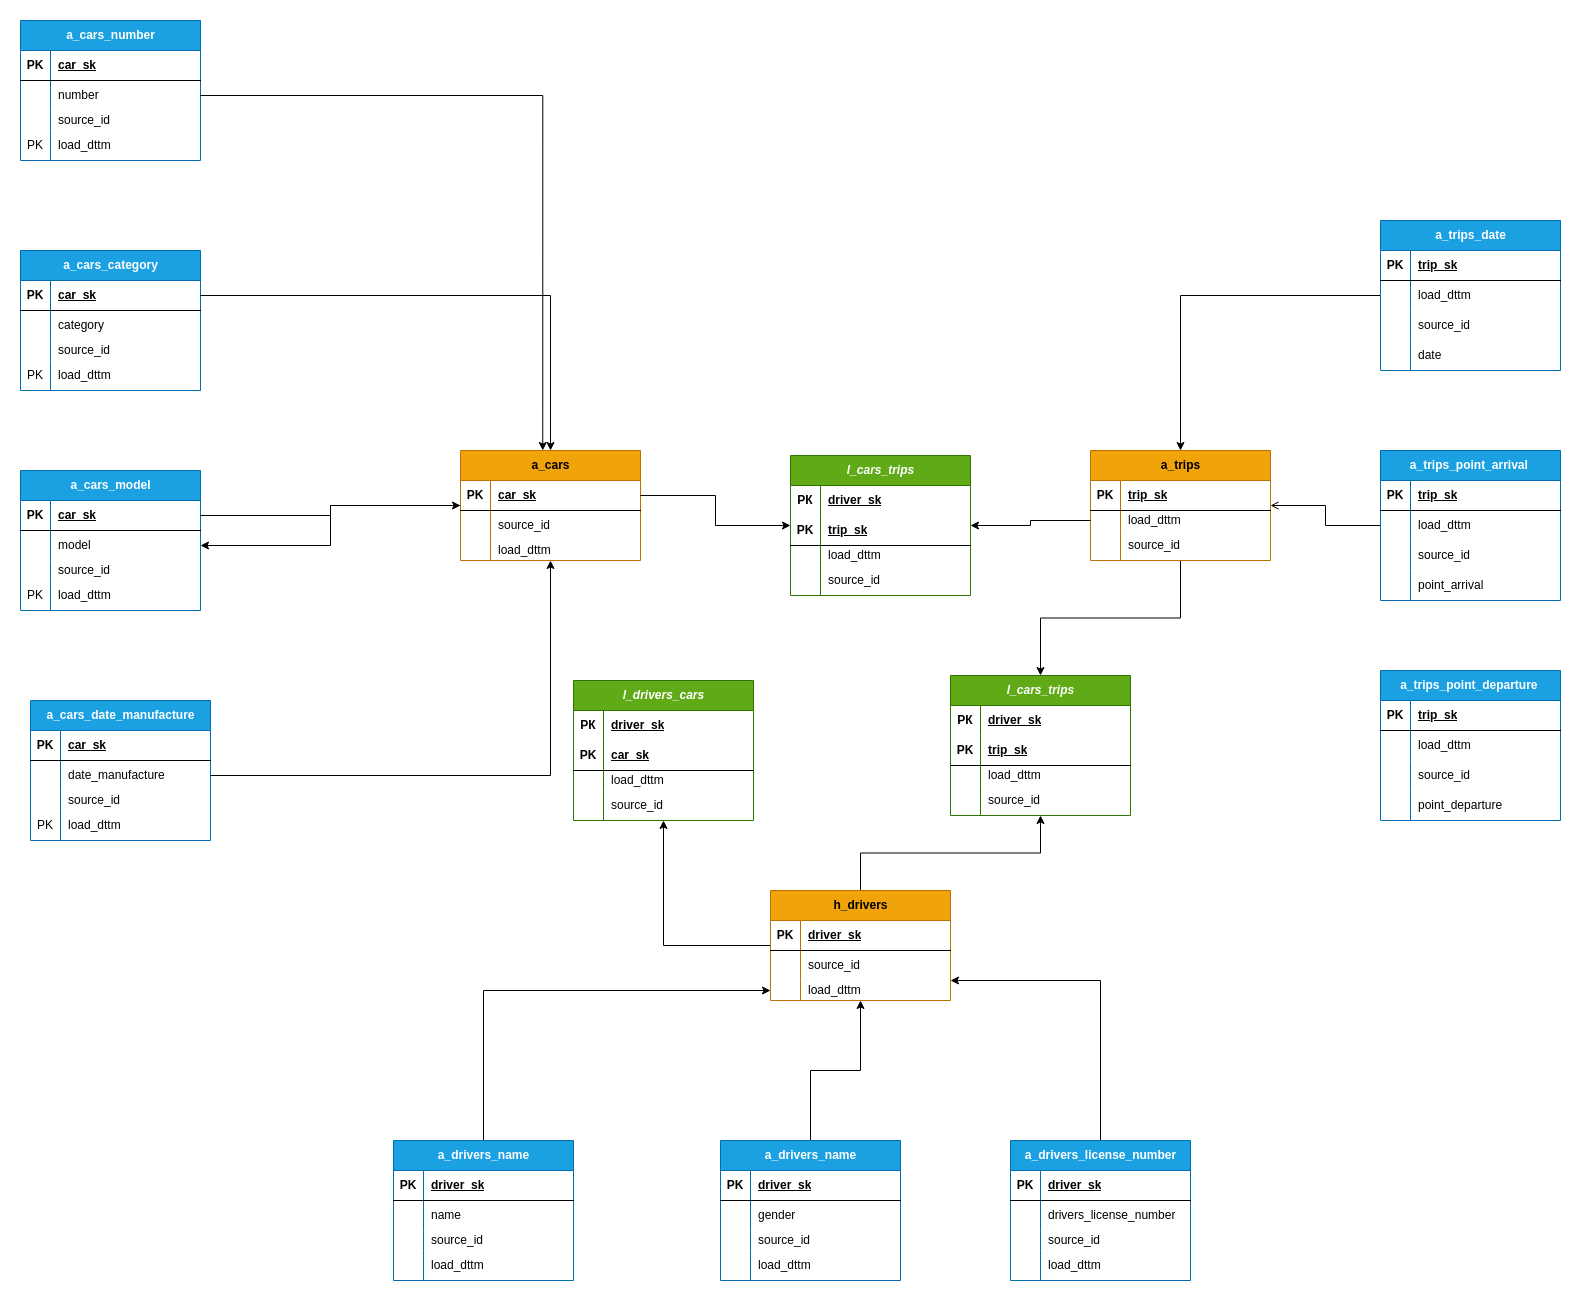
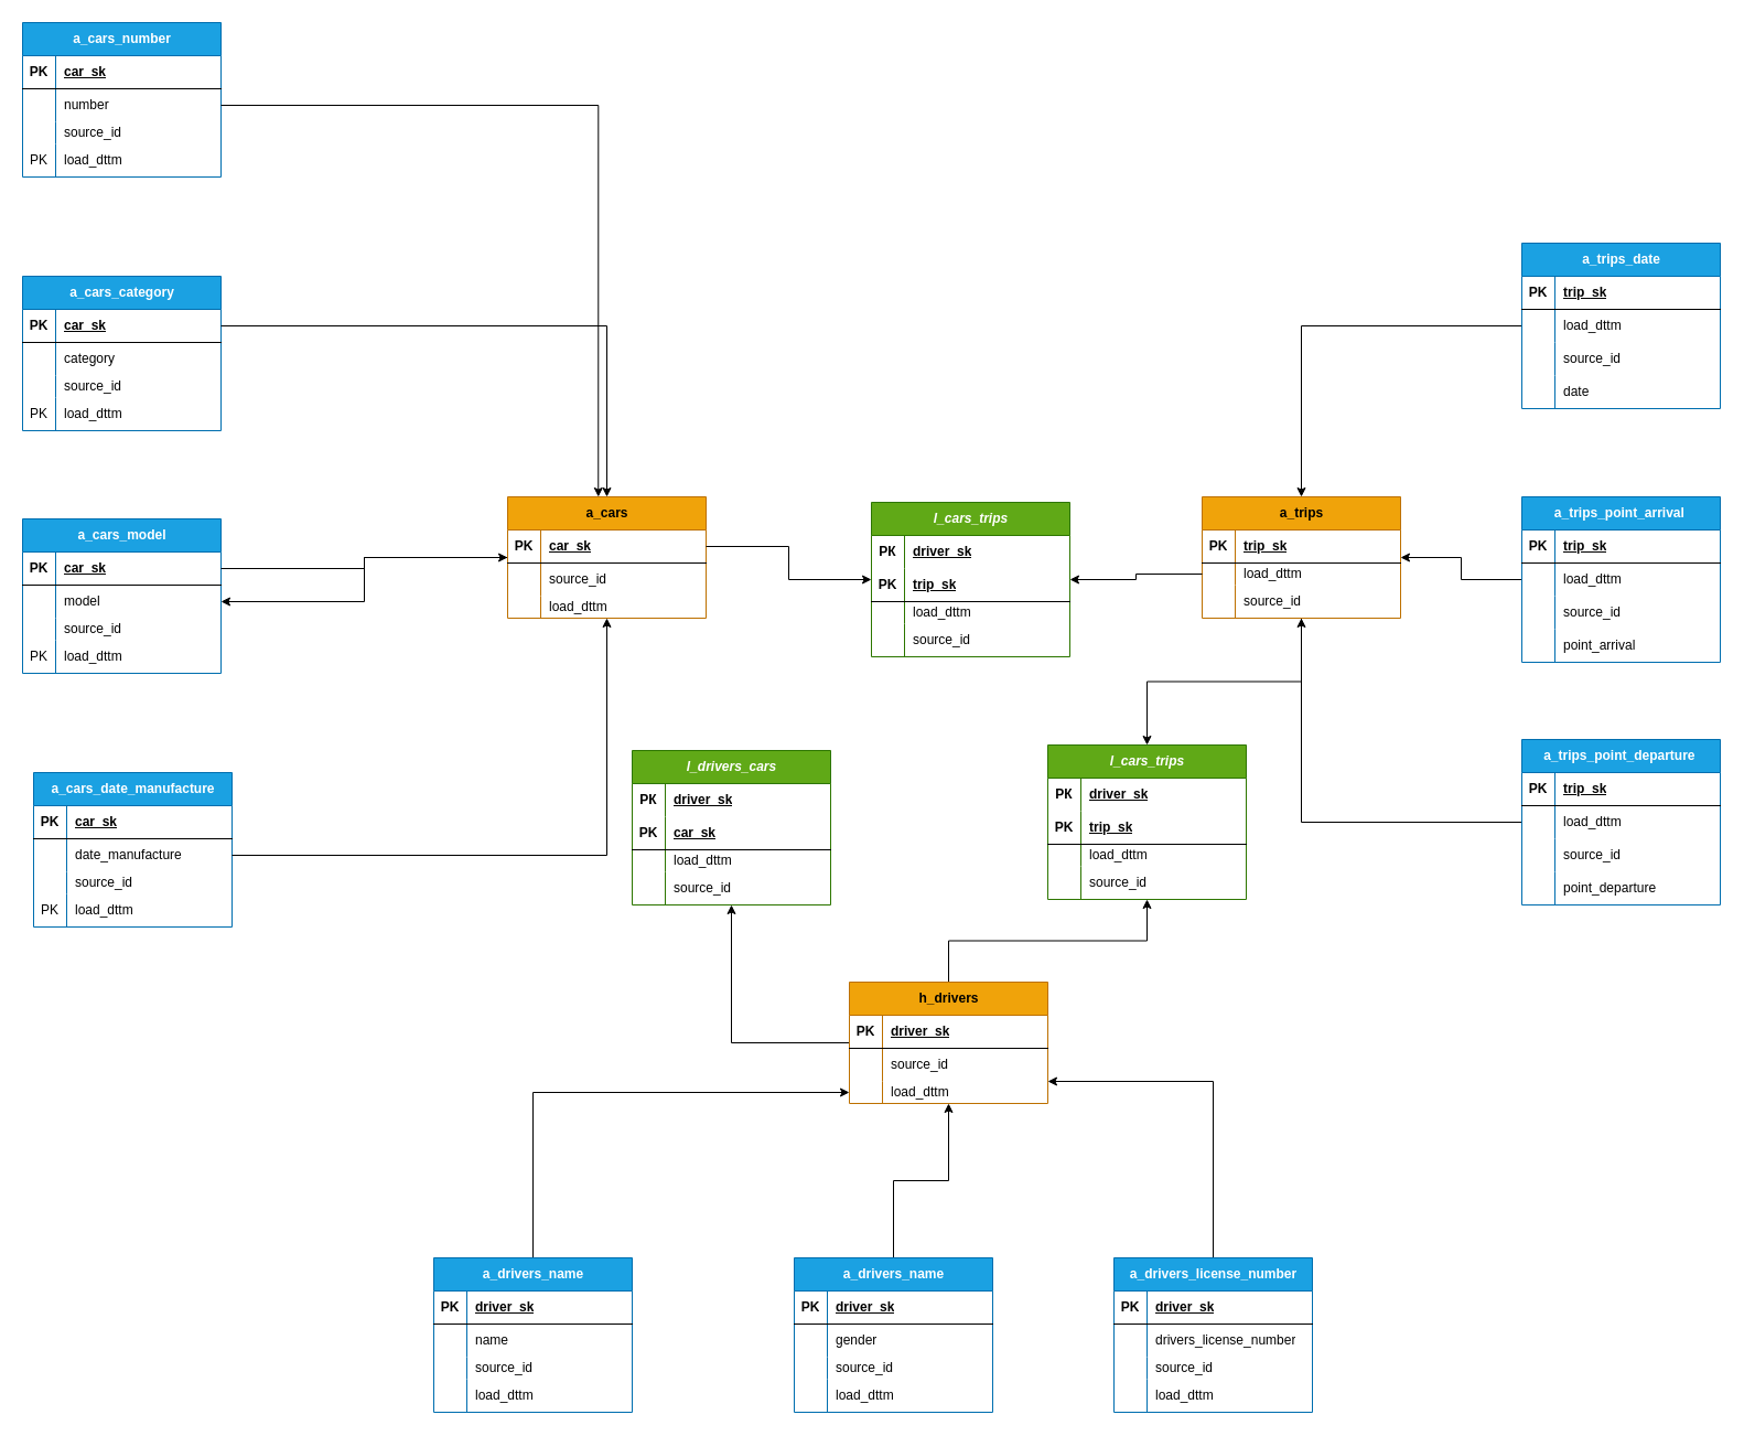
- <mxCell id="107" style="edgeStyle=orthogonalEdgeStyle;rounded=0;orthogonalLoop=1;jettySize=auto;html=1;endArrow=open;" edge="1" parent="1" source="108" target="70"><mxGeometry relative="1" as="geometry" /></mxCell>
+ <mxCell id="107" style="edgeStyle=orthogonalEdgeStyle;rounded=0;orthogonalLoop=1;jettySize=auto;html=1;" edge="1" parent="1" source="108" target="70"><mxGeometry relative="1" as="geometry" /></mxCell>
+ <mxCell id="122" style="edgeStyle=orthogonalEdgeStyle;rounded=0;orthogonalLoop=1;jettySize=auto;html=1;" edge="1" parent="1" source="123" target="70"><mxGeometry relative="1" as="geometry" /></mxCell>
